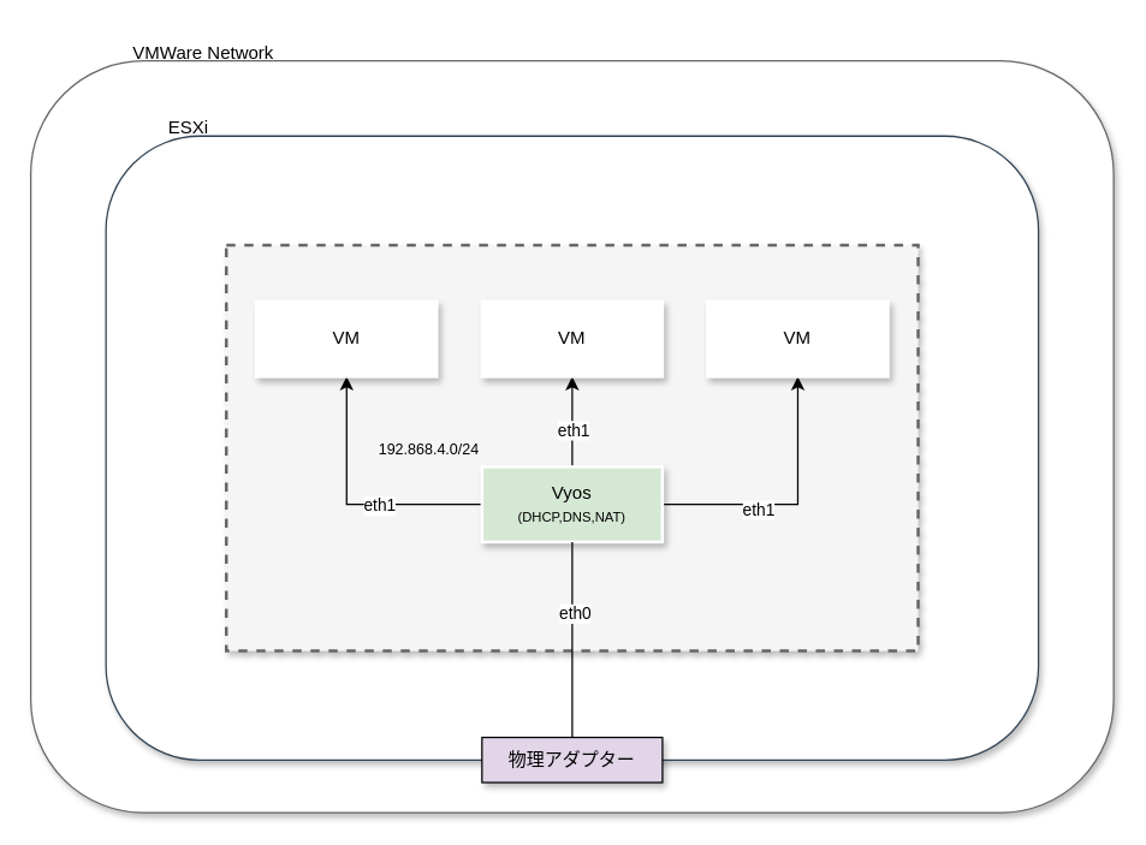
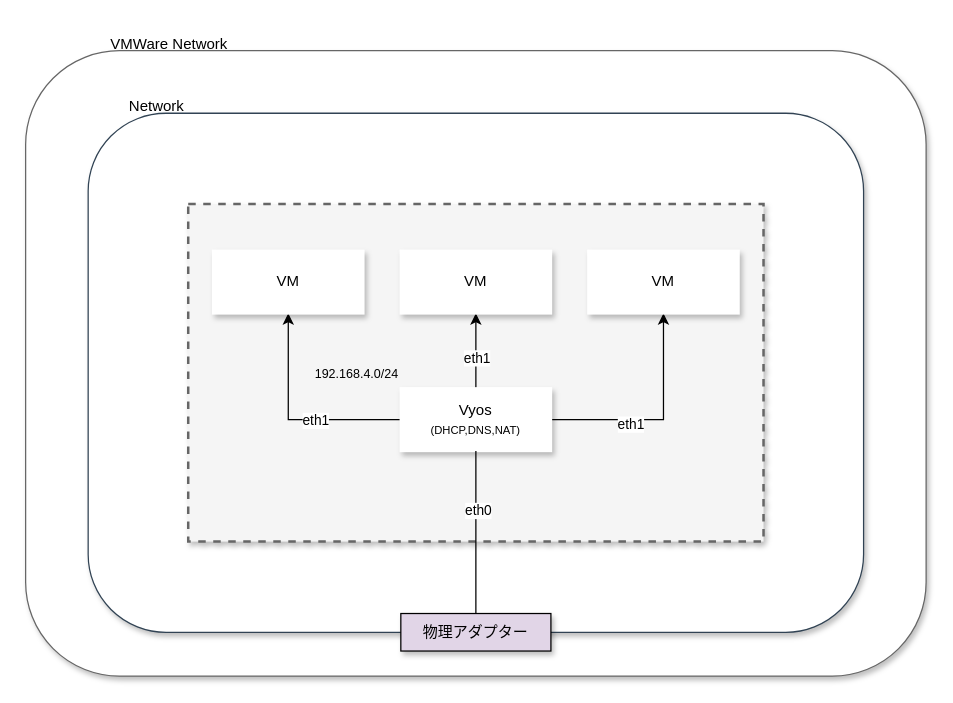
- <mxCell id="5" value="ESXi" style="text;html=1;strokeColor=none;fillColor=none;align=center;verticalAlign=middle;whiteSpace=wrap;rounded=0;shadow=1;glass=0;labelBackgroundColor=none;labelBorderColor=none;fontColor=#000000;" vertex="1" parent="1"><mxGeometry x="40" y="70" width="170" height="30" as="geometry" /></mxCell>
+ <mxCell id="5" value="Network" style="text;html=1;strokeColor=none;fillColor=none;align=center;verticalAlign=middle;whiteSpace=wrap;rounded=0;shadow=1;glass=0;labelBackgroundColor=none;labelBorderColor=none;fontColor=#000000;" vertex="1" parent="1"><mxGeometry x="40" y="70" width="170" height="30" as="geometry" /></mxCell>
- <mxCell id="20" value="&lt;font style=&quot;font-size: 10px&quot;&gt;192.868.4.0/24&lt;/font&gt;" style="text;html=1;strokeColor=none;fillColor=none;align=center;verticalAlign=middle;whiteSpace=wrap;rounded=0;shadow=1;glass=0;labelBackgroundColor=none;labelBorderColor=none;fontColor=#000000;" vertex="1" parent="1"><mxGeometry x="200" y="282.5" width="170" height="30" as="geometry" /></mxCell>
+ <mxCell id="20" value="&lt;font style=&quot;font-size: 10px&quot;&gt;192.168.4.0/24&lt;/font&gt;" style="text;html=1;strokeColor=none;fillColor=none;align=center;verticalAlign=middle;whiteSpace=wrap;rounded=0;shadow=1;glass=0;labelBackgroundColor=none;labelBorderColor=none;fontColor=#000000;" vertex="1" parent="1"><mxGeometry x="200" y="282.5" width="170" height="30" as="geometry" /></mxCell>
- <mxCell id="13" value="Vyos&lt;br&gt;&lt;font style=&quot;font-size: 9px&quot;&gt;(DHCP,DNS,NAT)&lt;/font&gt;" style="rounded=0;whiteSpace=wrap;html=1;shadow=1;glass=0;labelBackgroundColor=none;labelBorderColor=none;fontColor=#000000;strokeColor=#FFFFFF;strokeWidth=2;fillColor=#d5e8d4;" vertex="1" parent="1"><mxGeometry x="320" y="310" width="120" height="50" as="geometry" /></mxCell>
+ <mxCell id="13" value="Vyos&lt;br&gt;&lt;font style=&quot;font-size: 9px&quot;&gt;(DHCP,DNS,NAT)&lt;/font&gt;" style="rounded=0;whiteSpace=wrap;html=1;shadow=1;glass=0;labelBackgroundColor=none;labelBorderColor=none;fontColor=#000000;strokeColor=#FFFFFF;strokeWidth=2;fillColor=#FFFFFF;" vertex="1" parent="1"><mxGeometry x="320" y="310" width="120" height="50" as="geometry" /></mxCell>
